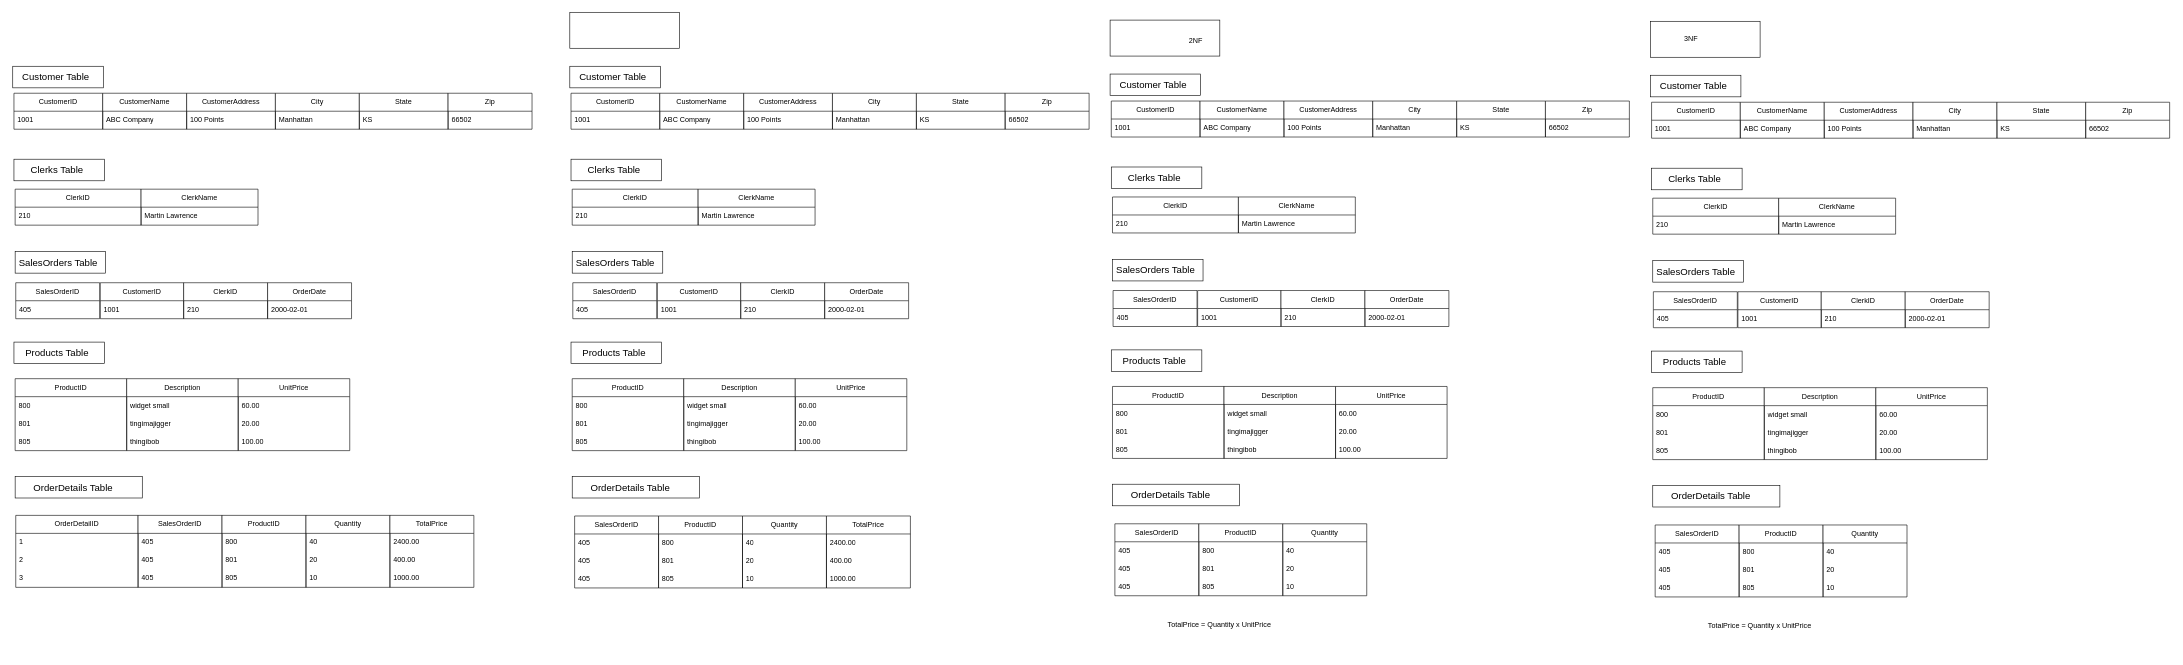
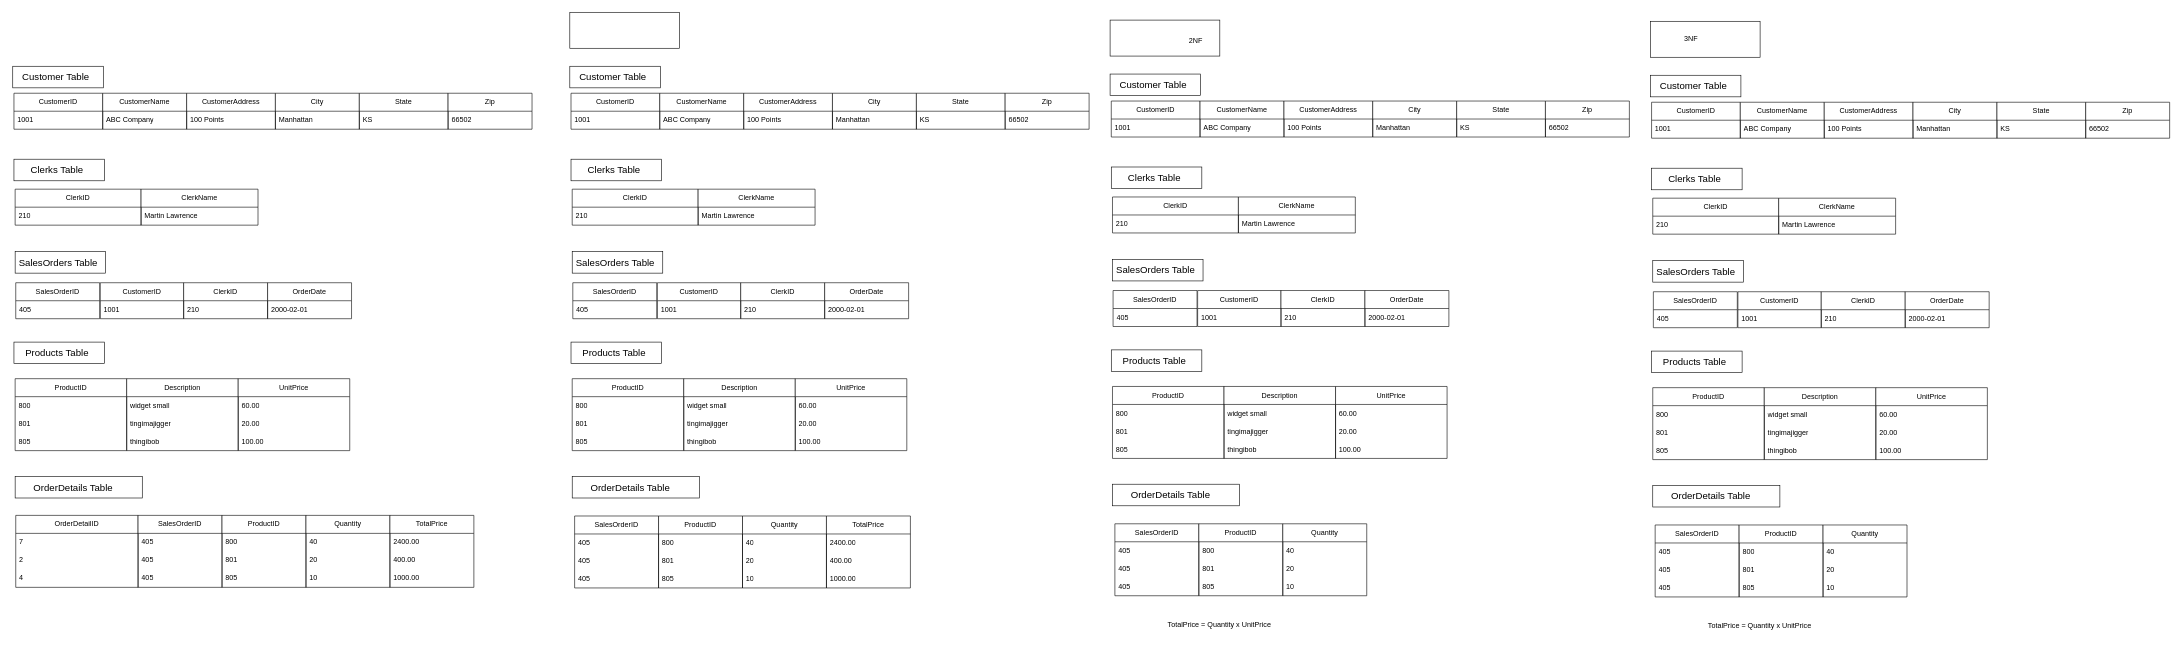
- <mxCell id="41" value="1" style="text;strokeColor=none;fillColor=none;align=left;verticalAlign=middle;spacingLeft=4;spacingRight=4;overflow=hidden;points=[[0,0.5],[1,0.5]];portConstraint=eastwest;rotatable=0;whiteSpace=wrap;html=1;" vertex="1" parent="40"><mxGeometry y="30" width="204" height="30" as="geometry" /></mxCell>
+ <mxCell id="41" value="7" style="text;strokeColor=none;fillColor=none;align=left;verticalAlign=middle;spacingLeft=4;spacingRight=4;overflow=hidden;points=[[0,0.5],[1,0.5]];portConstraint=eastwest;rotatable=0;whiteSpace=wrap;html=1;" vertex="1" parent="40"><mxGeometry y="30" width="204" height="30" as="geometry" /></mxCell>
- <mxCell id="43" value="3" style="text;strokeColor=none;fillColor=none;align=left;verticalAlign=middle;spacingLeft=4;spacingRight=4;overflow=hidden;points=[[0,0.5],[1,0.5]];portConstraint=eastwest;rotatable=0;whiteSpace=wrap;html=1;" vertex="1" parent="40"><mxGeometry y="90" width="204" height="30" as="geometry" /></mxCell>
+ <mxCell id="43" value="4" style="text;strokeColor=none;fillColor=none;align=left;verticalAlign=middle;spacingLeft=4;spacingRight=4;overflow=hidden;points=[[0,0.5],[1,0.5]];portConstraint=eastwest;rotatable=0;whiteSpace=wrap;html=1;" vertex="1" parent="40"><mxGeometry y="90" width="204" height="30" as="geometry" /></mxCell>
